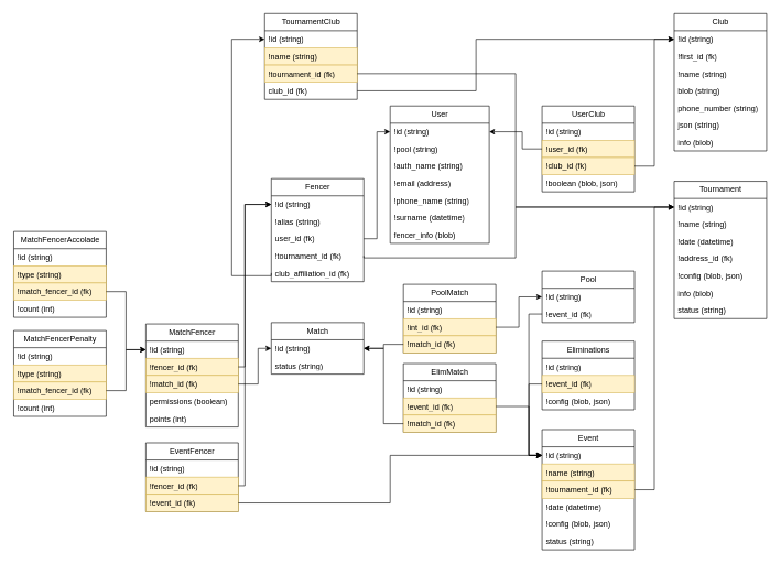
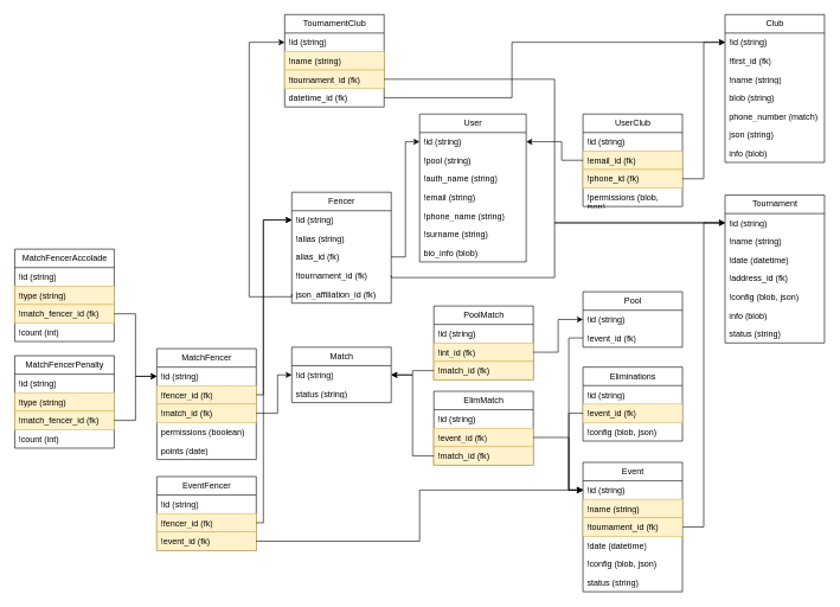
- <mxCell id="64" value="club_id (fk)" style="text;strokeColor=none;fillColor=none;align=left;verticalAlign=top;spacingLeft=4;spacingRight=4;overflow=hidden;rotatable=0;points=[[0,0.5],[1,0.5]];portConstraint=eastwest;whiteSpace=wrap;html=1;" vertex="1" parent="60"><mxGeometry y="104" width="140" height="26" as="geometry" /></mxCell>
+ <mxCell id="64" value="datetime_id (fk)" style="text;strokeColor=none;fillColor=none;align=left;verticalAlign=top;spacingLeft=4;spacingRight=4;overflow=hidden;rotatable=0;points=[[0,0.5],[1,0.5]];portConstraint=eastwest;whiteSpace=wrap;html=1;" vertex="1" parent="60"><mxGeometry y="104" width="140" height="26" as="geometry" /></mxCell>
- <mxCell id="72" value="phone_number (string)" style="text;strokeColor=none;fillColor=none;align=left;verticalAlign=top;spacingLeft=4;spacingRight=4;overflow=hidden;rotatable=0;points=[[0,0.5],[1,0.5]];portConstraint=eastwest;whiteSpace=wrap;html=1;" vertex="1" parent="67"><mxGeometry y="130" width="140" height="26" as="geometry" /></mxCell>
+ <mxCell id="72" value="phone_number (match)" style="text;strokeColor=none;fillColor=none;align=left;verticalAlign=top;spacingLeft=4;spacingRight=4;overflow=hidden;rotatable=0;points=[[0,0.5],[1,0.5]];portConstraint=eastwest;whiteSpace=wrap;html=1;" vertex="1" parent="67"><mxGeometry y="130" width="140" height="26" as="geometry" /></mxCell>
- <mxCell id="78" value="!user_id (fk)" style="text;strokeColor=#d6b656;fillColor=#fff2cc;align=left;verticalAlign=top;spacingLeft=4;spacingRight=4;overflow=hidden;rotatable=0;points=[[0,0.5],[1,0.5]];portConstraint=eastwest;whiteSpace=wrap;html=1;" vertex="1" parent="76"><mxGeometry y="52" width="140" height="26" as="geometry" /></mxCell>
+ <mxCell id="78" value="!email_id (fk)" style="text;strokeColor=#d6b656;fillColor=#fff2cc;align=left;verticalAlign=top;spacingLeft=4;spacingRight=4;overflow=hidden;rotatable=0;points=[[0,0.5],[1,0.5]];portConstraint=eastwest;whiteSpace=wrap;html=1;" vertex="1" parent="76"><mxGeometry y="52" width="140" height="26" as="geometry" /></mxCell>
- <mxCell id="79" value="!club_id (fk)" style="text;strokeColor=#d6b656;fillColor=#fff2cc;align=left;verticalAlign=top;spacingLeft=4;spacingRight=4;overflow=hidden;rotatable=0;points=[[0,0.5],[1,0.5]];portConstraint=eastwest;whiteSpace=wrap;html=1;" vertex="1" parent="76"><mxGeometry y="78" width="140" height="26" as="geometry" /></mxCell>
+ <mxCell id="79" value="!phone_id (fk)" style="text;strokeColor=#d6b656;fillColor=#fff2cc;align=left;verticalAlign=top;spacingLeft=4;spacingRight=4;overflow=hidden;rotatable=0;points=[[0,0.5],[1,0.5]];portConstraint=eastwest;whiteSpace=wrap;html=1;" vertex="1" parent="76"><mxGeometry y="78" width="140" height="26" as="geometry" /></mxCell>
- <mxCell id="6" value="!email (address)" style="text;strokeColor=none;fillColor=none;align=left;verticalAlign=top;spacingLeft=4;spacingRight=4;overflow=hidden;rotatable=0;points=[[0,0.5],[1,0.5]];portConstraint=eastwest;whiteSpace=wrap;html=1;" vertex="1" parent="2"><mxGeometry y="104" width="150" height="26" as="geometry" /></mxCell>
+ <mxCell id="6" value="!email (string)" style="text;strokeColor=none;fillColor=none;align=left;verticalAlign=top;spacingLeft=4;spacingRight=4;overflow=hidden;rotatable=0;points=[[0,0.5],[1,0.5]];portConstraint=eastwest;whiteSpace=wrap;html=1;" vertex="1" parent="2"><mxGeometry y="104" width="150" height="26" as="geometry" /></mxCell>
- <mxCell id="80" value="!boolean (blob, json)" style="text;strokeColor=none;fillColor=none;align=left;verticalAlign=top;spacingLeft=4;spacingRight=4;overflow=hidden;rotatable=0;points=[[0,0.5],[1,0.5]];portConstraint=eastwest;whiteSpace=wrap;html=1;" vertex="1" parent="76"><mxGeometry y="104" width="140" height="26" as="geometry" /></mxCell>
+ <mxCell id="80" value="!permissions (blob, json)" style="text;strokeColor=none;fillColor=none;align=left;verticalAlign=top;spacingLeft=4;spacingRight=4;overflow=hidden;rotatable=0;points=[[0,0.5],[1,0.5]];portConstraint=eastwest;whiteSpace=wrap;html=1;" vertex="1" parent="76"><mxGeometry y="104" width="140" height="26" as="geometry" /></mxCell>
- <mxCell id="8" value="!surname (datetime)" style="text;strokeColor=none;fillColor=none;align=left;verticalAlign=top;spacingLeft=4;spacingRight=4;overflow=hidden;rotatable=0;points=[[0,0.5],[1,0.5]];portConstraint=eastwest;whiteSpace=wrap;html=1;" vertex="1" parent="2"><mxGeometry y="156" width="150" height="26" as="geometry" /></mxCell>
+ <mxCell id="8" value="!surname (string)" style="text;strokeColor=none;fillColor=none;align=left;verticalAlign=top;spacingLeft=4;spacingRight=4;overflow=hidden;rotatable=0;points=[[0,0.5],[1,0.5]];portConstraint=eastwest;whiteSpace=wrap;html=1;" vertex="1" parent="2"><mxGeometry y="156" width="150" height="26" as="geometry" /></mxCell>
- <mxCell id="9" value="fencer_info (blob)" style="text;strokeColor=none;fillColor=none;align=left;verticalAlign=top;spacingLeft=4;spacingRight=4;overflow=hidden;rotatable=0;points=[[0,0.5],[1,0.5]];portConstraint=eastwest;whiteSpace=wrap;html=1;" vertex="1" parent="2"><mxGeometry y="182" width="150" height="26" as="geometry" /></mxCell>
+ <mxCell id="9" value="bio_info (blob)" style="text;strokeColor=none;fillColor=none;align=left;verticalAlign=top;spacingLeft=4;spacingRight=4;overflow=hidden;rotatable=0;points=[[0,0.5],[1,0.5]];portConstraint=eastwest;whiteSpace=wrap;html=1;" vertex="1" parent="2"><mxGeometry y="182" width="150" height="26" as="geometry" /></mxCell>
- <mxCell id="14" value="user_id (fk)" style="text;strokeColor=none;fillColor=none;align=left;verticalAlign=top;spacingLeft=4;spacingRight=4;overflow=hidden;rotatable=0;points=[[0,0.5],[1,0.5]];portConstraint=eastwest;whiteSpace=wrap;html=1;" vertex="1" parent="11"><mxGeometry y="78" width="140" height="26" as="geometry" /></mxCell>
+ <mxCell id="14" value="alias_id (fk)" style="text;strokeColor=none;fillColor=none;align=left;verticalAlign=top;spacingLeft=4;spacingRight=4;overflow=hidden;rotatable=0;points=[[0,0.5],[1,0.5]];portConstraint=eastwest;whiteSpace=wrap;html=1;" vertex="1" parent="11"><mxGeometry y="78" width="140" height="26" as="geometry" /></mxCell>
- <mxCell id="16" value="club_affiliation_id (fk)" style="text;strokeColor=none;fillColor=none;align=left;verticalAlign=top;spacingLeft=4;spacingRight=4;overflow=hidden;rotatable=0;points=[[0,0.5],[1,0.5]];portConstraint=eastwest;whiteSpace=wrap;html=1;" vertex="1" parent="11"><mxGeometry y="130" width="140" height="26" as="geometry" /></mxCell>
+ <mxCell id="16" value="json_affiliation_id (fk)" style="text;strokeColor=none;fillColor=none;align=left;verticalAlign=top;spacingLeft=4;spacingRight=4;overflow=hidden;rotatable=0;points=[[0,0.5],[1,0.5]];portConstraint=eastwest;whiteSpace=wrap;html=1;" vertex="1" parent="11"><mxGeometry y="130" width="140" height="26" as="geometry" /></mxCell>
- <mxCell id="22" value="points (int)" style="text;strokeColor=none;fillColor=none;align=left;verticalAlign=top;spacingLeft=4;spacingRight=4;overflow=hidden;rotatable=0;points=[[0,0.5],[1,0.5]];portConstraint=eastwest;whiteSpace=wrap;html=1;" vertex="1" parent="17"><mxGeometry y="130" width="140" height="26" as="geometry" /></mxCell>
+ <mxCell id="22" value="points (date)" style="text;strokeColor=none;fillColor=none;align=left;verticalAlign=top;spacingLeft=4;spacingRight=4;overflow=hidden;rotatable=0;points=[[0,0.5],[1,0.5]];portConstraint=eastwest;whiteSpace=wrap;html=1;" vertex="1" parent="17"><mxGeometry y="130" width="140" height="26" as="geometry" /></mxCell>
